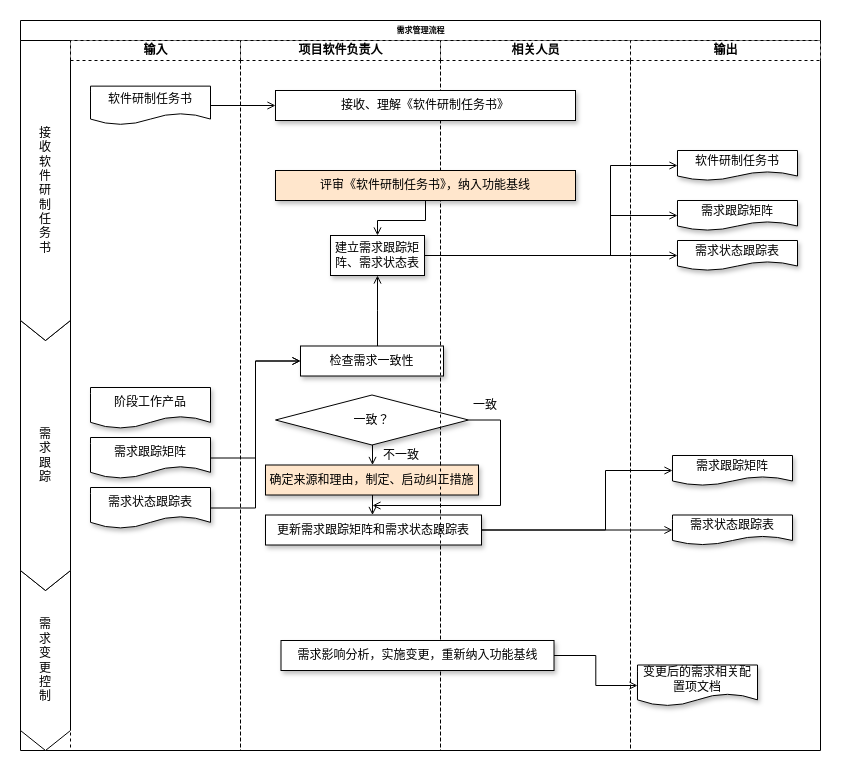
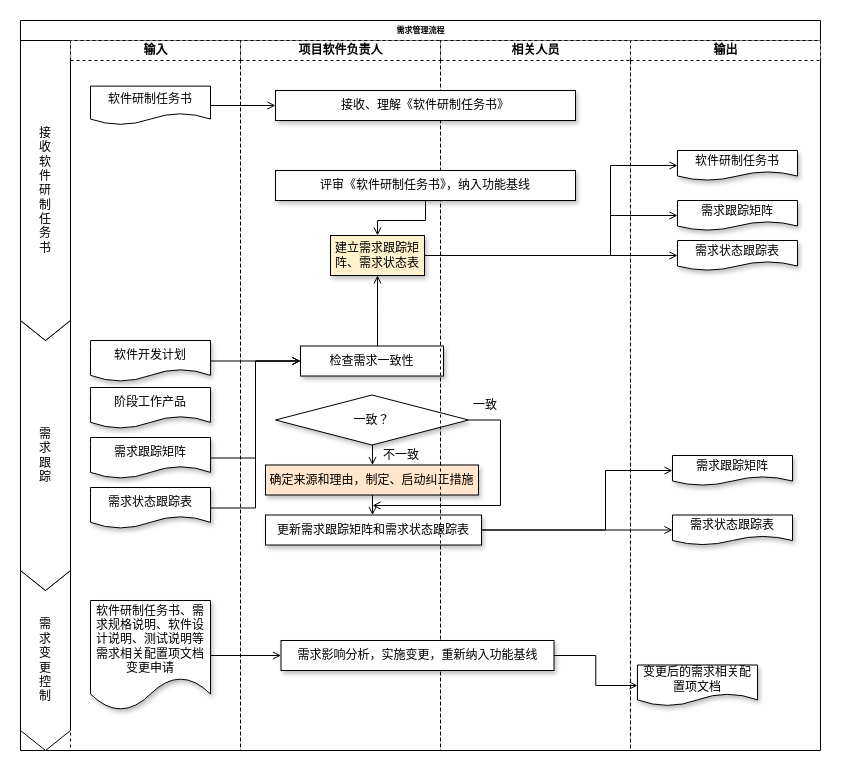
- <mxCell id="43" value="评审《软件研制任务书》，纳入功能基线" style="rounded=0;whiteSpace=wrap;html=1;shadow=1;fontSize=12;fillColor=#ffe6cc;" parent="1" vertex="1"><mxGeometry x="275" y="170" width="300" height="30" as="geometry" /></mxCell>
+ <mxCell id="43" value="评审《软件研制任务书》，纳入功能基线" style="rounded=0;whiteSpace=wrap;html=1;shadow=1;fontSize=12;" parent="1" vertex="1"><mxGeometry x="275" y="170" width="300" height="30" as="geometry" /></mxCell>
- <mxCell id="40" value="建立需求跟踪矩阵、需求状态表" style="rounded=0;whiteSpace=wrap;html=1;shadow=1;fontSize=12;" parent="1" vertex="1"><mxGeometry x="330" y="235" width="94" height="40" as="geometry" /></mxCell>
+ <mxCell id="40" value="建立需求跟踪矩阵、需求状态表" style="rounded=0;whiteSpace=wrap;html=1;shadow=1;fontSize=12;fillColor=#fff2cc;" parent="1" vertex="1"><mxGeometry x="330" y="235" width="94" height="40" as="geometry" /></mxCell>
+ <mxCell id="15" value="软件开发计划" style="shape=document;whiteSpace=wrap;html=1;boundedLbl=1;shadow=1;fontSize=12;" parent="12" vertex="1"><mxGeometry x="20" y="300" width="120" height="41" as="geometry" /></mxCell>
+ <mxCell id="7" style="edgeStyle=orthogonalEdgeStyle;rounded=0;orthogonalLoop=1;jettySize=auto;html=1;endArrow=open;endFill=0;" parent="2" source="15" target="21" edge="1"><mxGeometry relative="1" as="geometry" /></mxCell>
+ <mxCell id="14" value="软件研制任务书、需求规格说明、软件设计说明、测试说明等需求相关配置项文档变更申请" style="shape=document;whiteSpace=wrap;html=1;boundedLbl=1;shadow=1;fontSize=12;" parent="12" vertex="1"><mxGeometry x="20" y="560" width="120" height="110" as="geometry" /></mxCell>
+ <mxCell id="47" style="edgeStyle=orthogonalEdgeStyle;rounded=0;sketch=0;orthogonalLoop=1;jettySize=auto;html=1;endArrow=open;endFill=0;strokeColor=#000000;" parent="1" source="14" target="46" edge="1"><mxGeometry relative="1" as="geometry" /></mxCell>
